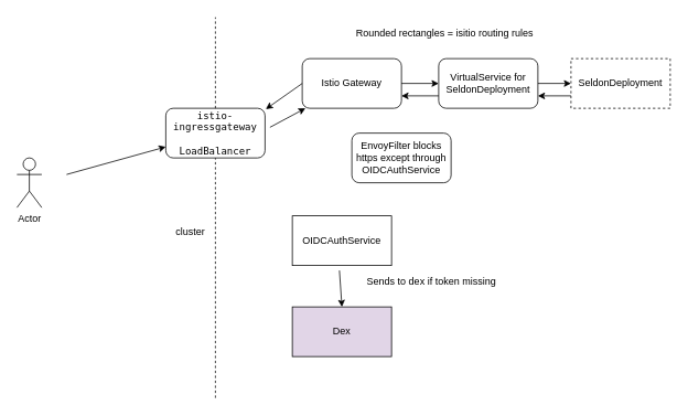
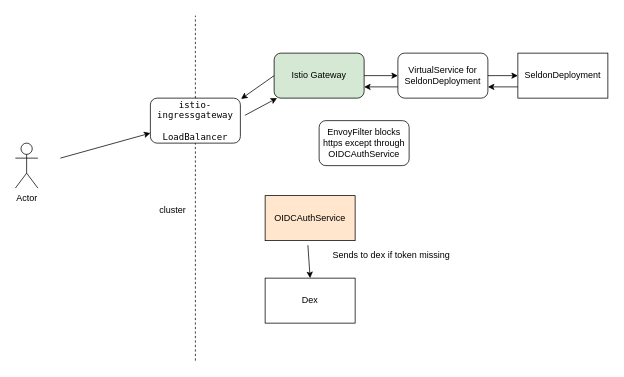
- <mxCell id="17" value="Rounded rectangles = isitio routing rules" style="text;html=1;strokeColor=none;fillColor=none;align=center;verticalAlign=middle;whiteSpace=wrap;rounded=0;" vertex="1" parent="1"><mxGeometry x="365" y="30" width="345" height="20" as="geometry" /></mxCell>
- <mxCell id="8" value="Istio Gateway" style="rounded=1;whiteSpace=wrap;html=1;" vertex="1" parent="1"><mxGeometry x="365" y="70" width="120" height="60" as="geometry" /></mxCell>
+ <mxCell id="8" value="Istio Gateway" style="rounded=1;whiteSpace=wrap;html=1;fillColor=#d5e8d4;" vertex="1" parent="1"><mxGeometry x="365" y="70" width="120" height="60" as="geometry" /></mxCell>
- <mxCell id="10" value="SeldonDeployment" style="rounded=0;whiteSpace=wrap;html=1;dashed=1;" vertex="1" parent="1"><mxGeometry x="690" y="70" width="120" height="60" as="geometry" /></mxCell>
+ <mxCell id="10" value="SeldonDeployment" style="rounded=0;whiteSpace=wrap;html=1;" vertex="1" parent="1"><mxGeometry x="690" y="70" width="120" height="60" as="geometry" /></mxCell>
- <mxCell id="12" value="OIDCAuthService" style="rounded=0;whiteSpace=wrap;html=1;" vertex="1" parent="1"><mxGeometry x="353" y="260" width="120" height="60" as="geometry" /></mxCell>
+ <mxCell id="12" value="OIDCAuthService" style="rounded=0;whiteSpace=wrap;html=1;fillColor=#ffe6cc;" vertex="1" parent="1"><mxGeometry x="353" y="260" width="120" height="60" as="geometry" /></mxCell>
- <mxCell id="13" value="Dex" style="rounded=0;whiteSpace=wrap;html=1;fillColor=#e1d5e7;" vertex="1" parent="1"><mxGeometry x="353" y="370" width="120" height="60" as="geometry" /></mxCell>
+ <mxCell id="13" value="Dex" style="rounded=0;whiteSpace=wrap;html=1;" vertex="1" parent="1"><mxGeometry x="353" y="370" width="120" height="60" as="geometry" /></mxCell>
